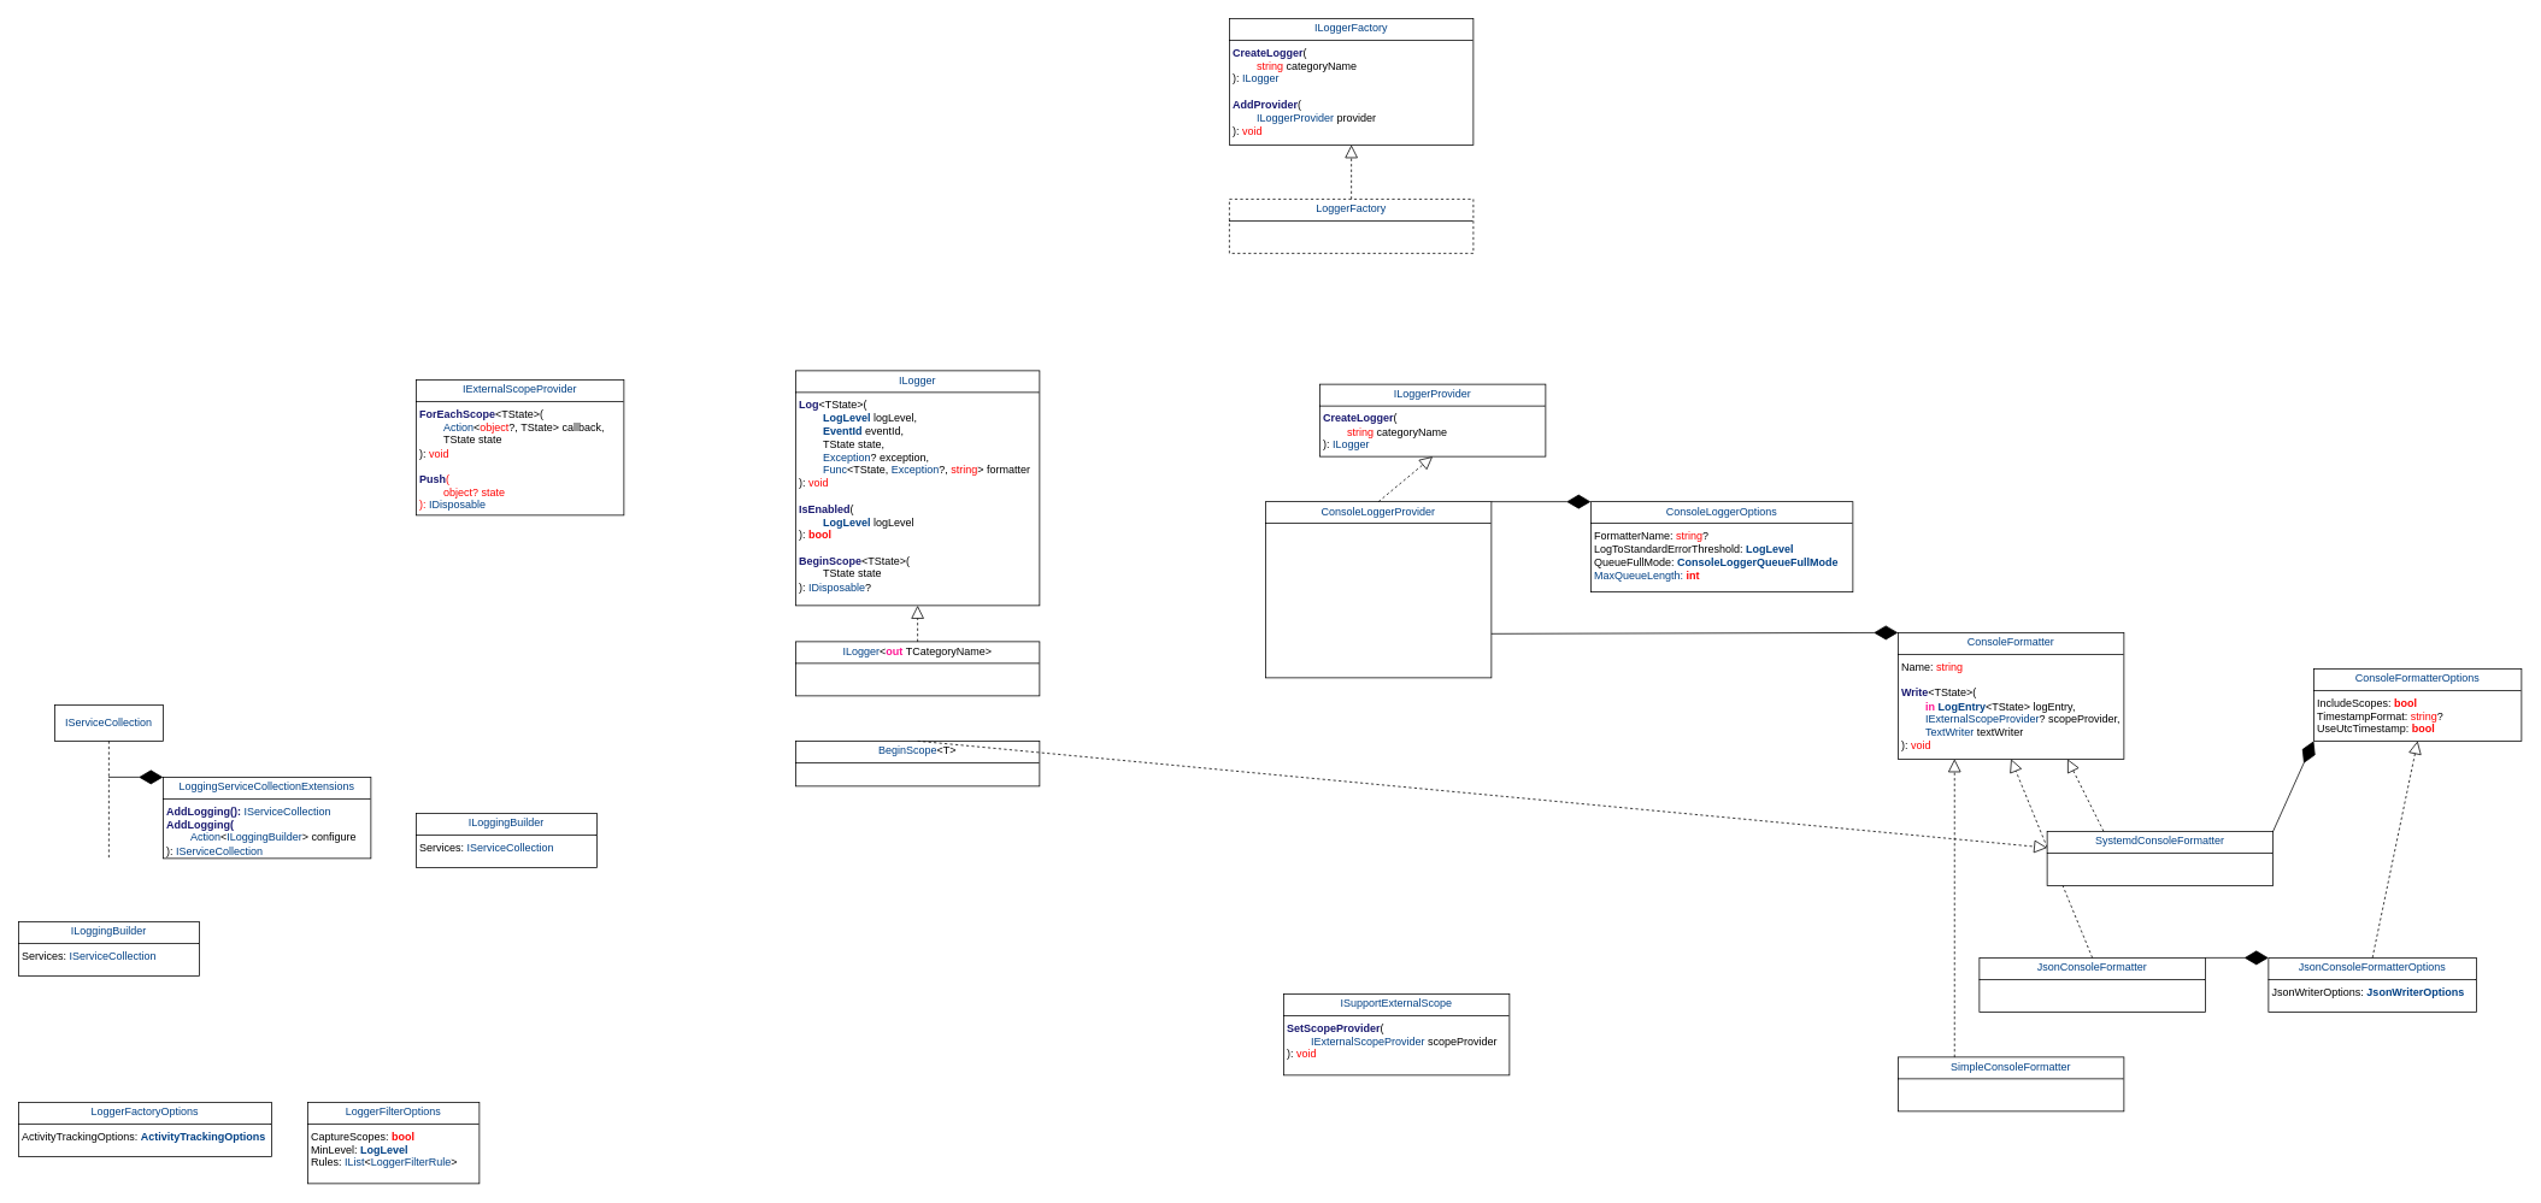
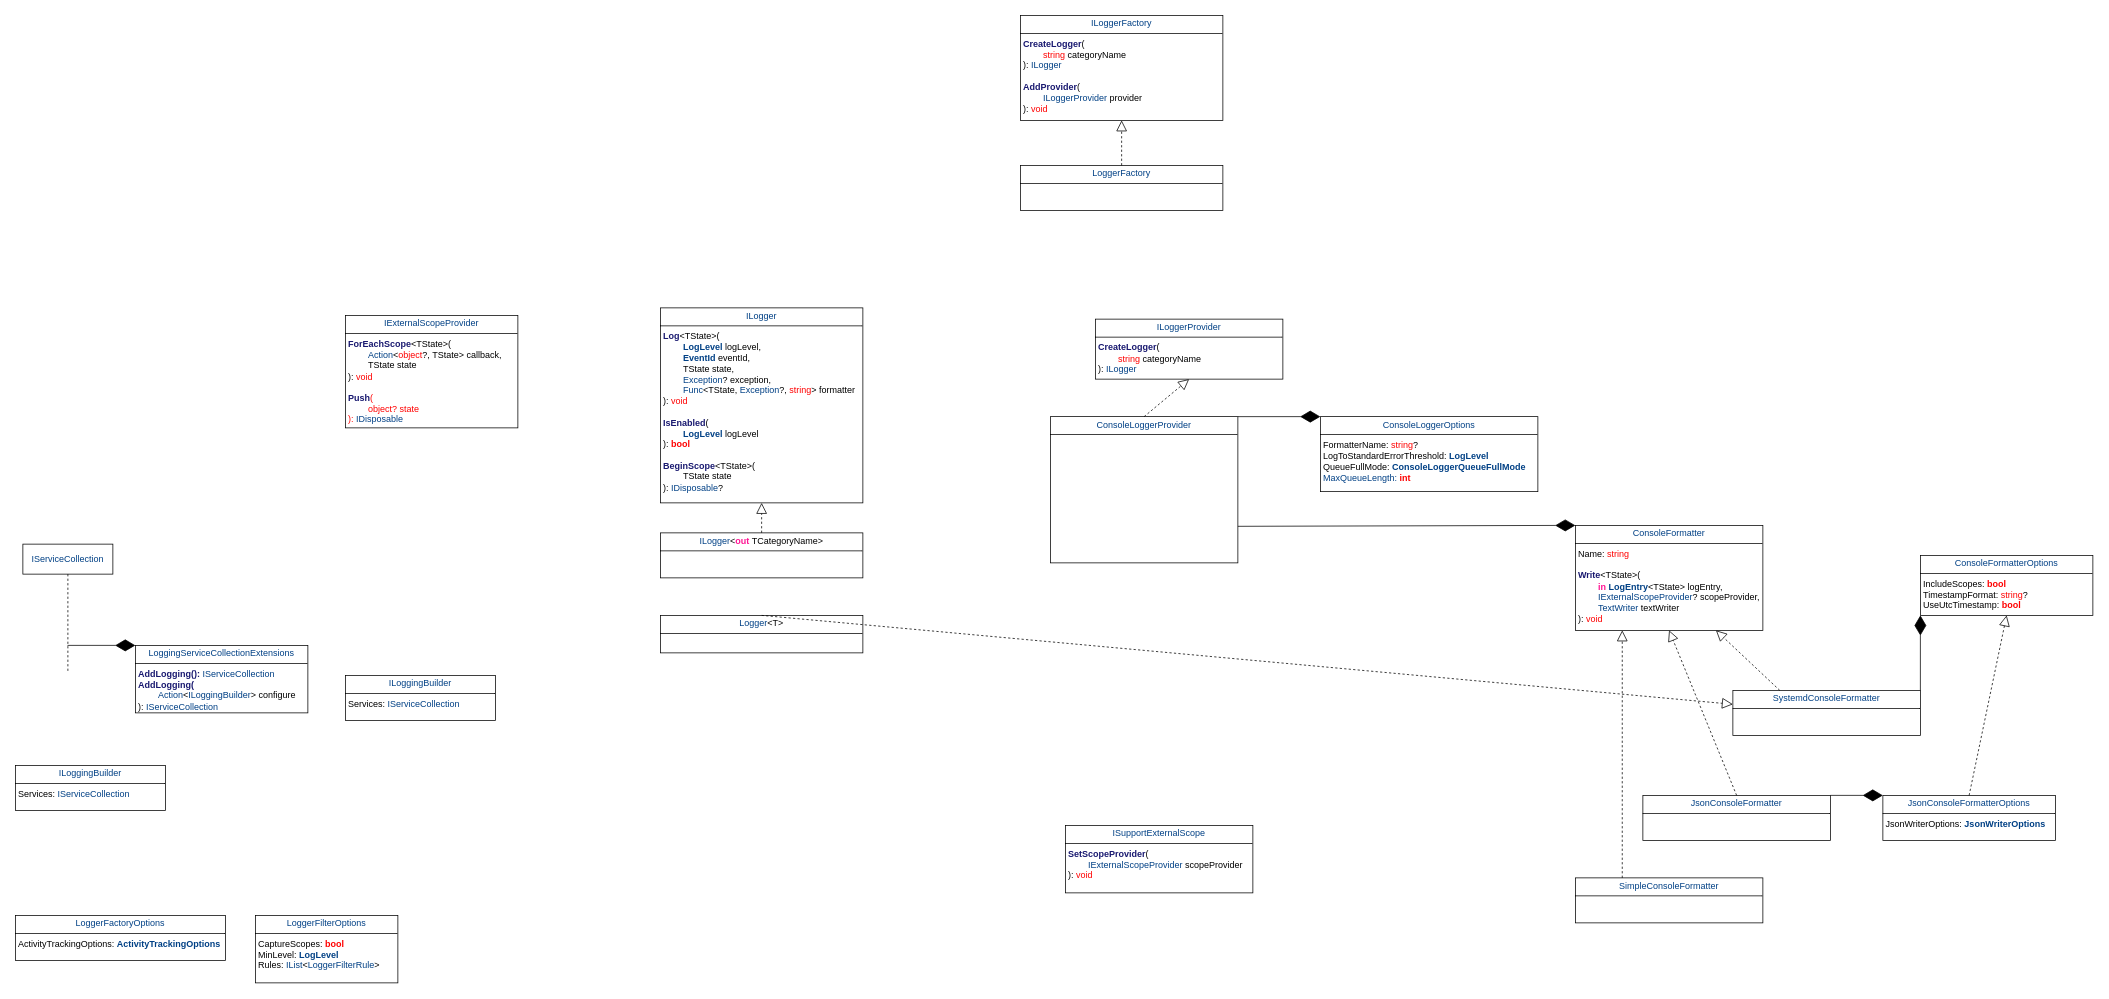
- <mxCell id="12" value="&lt;p style=&quot;margin:0px;margin-top:4px;text-align:center;&quot;&gt;&lt;span style=&quot;color: rgb(0, 64, 133);&quot;&gt;LoggerFactory&lt;/span&gt;&lt;/p&gt;&lt;hr size=&quot;1&quot; style=&quot;border-style:solid;&quot;&gt;&lt;p style=&quot;margin:0px;margin-left:4px;&quot;&gt;&lt;br&gt;&lt;/p&gt;" style="verticalAlign=top;align=left;overflow=fill;html=1;whiteSpace=wrap;dashed=1;" vertex="1" parent="1"><mxGeometry x="1360" y="220" width="270" height="60" as="geometry" /></mxCell>
+ <mxCell id="12" value="&lt;p style=&quot;margin:0px;margin-top:4px;text-align:center;&quot;&gt;&lt;span style=&quot;color: rgb(0, 64, 133);&quot;&gt;LoggerFactory&lt;/span&gt;&lt;/p&gt;&lt;hr size=&quot;1&quot; style=&quot;border-style:solid;&quot;&gt;&lt;p style=&quot;margin:0px;margin-left:4px;&quot;&gt;&lt;br&gt;&lt;/p&gt;" style="verticalAlign=top;align=left;overflow=fill;html=1;whiteSpace=wrap;" vertex="1" parent="1"><mxGeometry x="1360" y="220" width="270" height="60" as="geometry" /></mxCell>
- <mxCell id="14" value="&lt;p style=&quot;margin:0px;margin-top:4px;text-align:center;&quot;&gt;&lt;span style=&quot;background-color: transparent; text-align: left; color: rgb(0, 64, 133);&quot;&gt;BeginScope&lt;/span&gt;&lt;span style=&quot;background-color: transparent; color: light-dark(rgb(0, 0, 0), rgb(255, 255, 255)); text-align: left;&quot;&gt;&amp;lt;T&amp;gt;&lt;/span&gt;&lt;/p&gt;&lt;hr size=&quot;1&quot; style=&quot;border-style:solid;&quot;&gt;&lt;p style=&quot;margin:0px;margin-left:4px;&quot;&gt;&lt;br&gt;&lt;/p&gt;" style="verticalAlign=top;align=left;overflow=fill;html=1;whiteSpace=wrap;" vertex="1" parent="1"><mxGeometry x="880" y="820" width="270" height="50" as="geometry" /></mxCell>
+ <mxCell id="14" value="&lt;p style=&quot;margin:0px;margin-top:4px;text-align:center;&quot;&gt;&lt;span style=&quot;background-color: transparent; text-align: left; color: rgb(0, 64, 133);&quot;&gt;Logger&lt;/span&gt;&lt;span style=&quot;background-color: transparent; color: light-dark(rgb(0, 0, 0), rgb(255, 255, 255)); text-align: left;&quot;&gt;&amp;lt;T&amp;gt;&lt;/span&gt;&lt;/p&gt;&lt;hr size=&quot;1&quot; style=&quot;border-style:solid;&quot;&gt;&lt;p style=&quot;margin:0px;margin-left:4px;&quot;&gt;&lt;br&gt;&lt;/p&gt;" style="verticalAlign=top;align=left;overflow=fill;html=1;whiteSpace=wrap;" vertex="1" parent="1"><mxGeometry x="880" y="820" width="270" height="50" as="geometry" /></mxCell>
- <mxCell id="9" value="&lt;span style=&quot;color: rgb(0, 64, 133);&quot;&gt;IServiceCollection&lt;/span&gt;" style="shape=umlLifeline;perimeter=lifelinePerimeter;whiteSpace=wrap;html=1;container=1;dropTarget=0;collapsible=0;recursiveResize=0;outlineConnect=0;portConstraint=eastwest;newEdgeStyle={&quot;curved&quot;:0,&quot;rounded&quot;:0};" vertex="1" parent="1"><mxGeometry x="60" y="780" width="120" height="170" as="geometry" /></mxCell>
+ <mxCell id="9" value="&lt;span style=&quot;color: rgb(0, 64, 133);&quot;&gt;IServiceCollection&lt;/span&gt;" style="shape=umlLifeline;perimeter=lifelinePerimeter;whiteSpace=wrap;html=1;container=1;dropTarget=0;collapsible=0;recursiveResize=0;outlineConnect=0;portConstraint=eastwest;newEdgeStyle={&quot;curved&quot;:0,&quot;rounded&quot;:0};" vertex="1" parent="1"><mxGeometry x="30" y="725" width="120" height="170" as="geometry" /></mxCell>
- <mxCell id="31" value="&lt;p style=&quot;margin:0px;margin-top:4px;text-align:center;&quot;&gt;&lt;span style=&quot;color: rgb(0, 64, 133); background-color: transparent; text-align: left;&quot;&gt;SystemdConsoleFormatter&lt;/span&gt;&lt;/p&gt;&lt;hr size=&quot;1&quot; style=&quot;border-style:solid;&quot;&gt;&lt;p style=&quot;margin:0px;margin-left:4px;&quot;&gt;&lt;br&gt;&lt;/p&gt;" style="verticalAlign=top;align=left;overflow=fill;html=1;whiteSpace=wrap;" vertex="1" parent="1"><mxGeometry x="2265" y="920" width="250" height="60" as="geometry" /></mxCell>
+ <mxCell id="31" value="&lt;p style=&quot;margin:0px;margin-top:4px;text-align:center;&quot;&gt;&lt;span style=&quot;color: rgb(0, 64, 133); background-color: transparent; text-align: left;&quot;&gt;SystemdConsoleFormatter&lt;/span&gt;&lt;/p&gt;&lt;hr size=&quot;1&quot; style=&quot;border-style:solid;&quot;&gt;&lt;p style=&quot;margin:0px;margin-left:4px;&quot;&gt;&lt;br&gt;&lt;/p&gt;" style="verticalAlign=top;align=left;overflow=fill;html=1;whiteSpace=wrap;" vertex="1" parent="1"><mxGeometry x="2310" y="920" width="250" height="60" as="geometry" /></mxCell>
